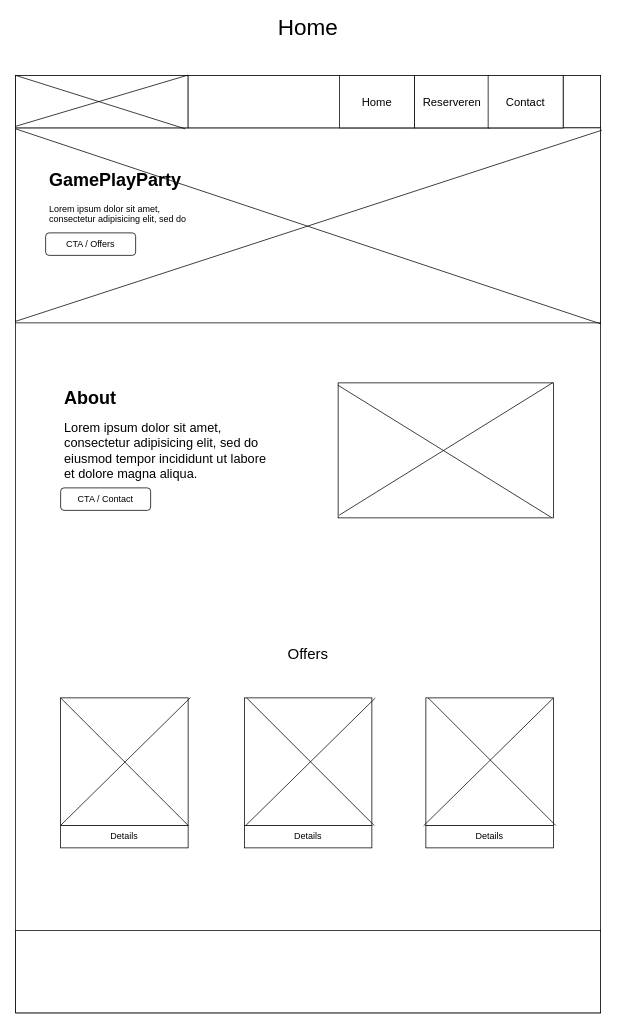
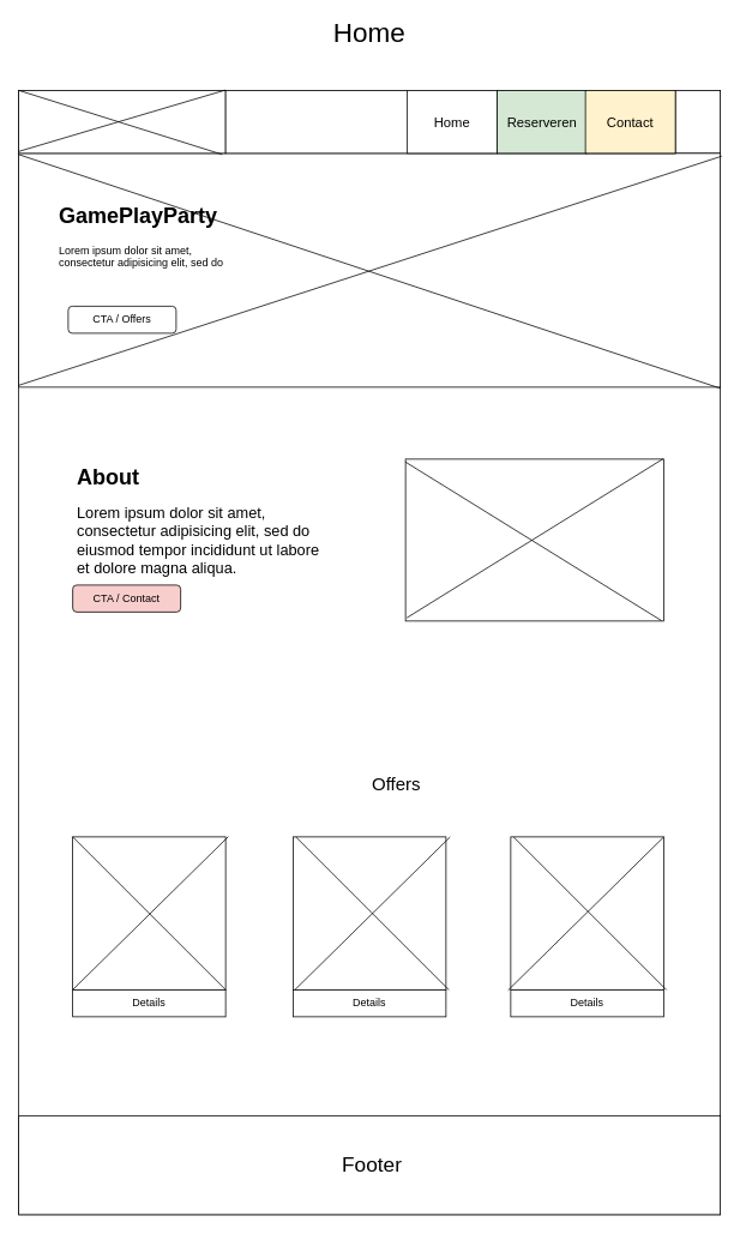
- <mxCell id="29" value="&lt;font style=&quot;font-size: 15px&quot;&gt;Reserveren&lt;/font&gt;" style="rounded=0;whiteSpace=wrap;html=1;" vertex="1" parent="1"><mxGeometry x="552" y="100" width="100" height="70" as="geometry" /></mxCell>
+ <mxCell id="29" value="&lt;font style=&quot;font-size: 15px&quot;&gt;Reserveren&lt;/font&gt;" style="rounded=0;whiteSpace=wrap;html=1;fillColor=#d5e8d4;" vertex="1" parent="1"><mxGeometry x="552" y="100" width="100" height="70" as="geometry" /></mxCell>
- <mxCell id="30" value="&lt;font style=&quot;font-size: 15px&quot;&gt;Contact&lt;/font&gt;" style="rounded=0;whiteSpace=wrap;html=1;" vertex="1" parent="1"><mxGeometry x="650" y="100" width="100" height="70" as="geometry" /></mxCell>
+ <mxCell id="30" value="&lt;font style=&quot;font-size: 15px&quot;&gt;Contact&lt;/font&gt;" style="rounded=0;whiteSpace=wrap;html=1;fillColor=#fff2cc;" vertex="1" parent="1"><mxGeometry x="650" y="100" width="100" height="70" as="geometry" /></mxCell>
- <mxCell id="8" value="CTA / Offers" style="rounded=1;whiteSpace=wrap;html=1;" vertex="1" parent="1"><mxGeometry x="60" y="310" width="120" height="30" as="geometry" /></mxCell>
+ <mxCell id="8" value="CTA / Offers" style="rounded=1;whiteSpace=wrap;html=1;" vertex="1" parent="1"><mxGeometry x="75" y="340" width="120" height="30" as="geometry" /></mxCell>
- <mxCell id="22" value="CTA / Contact" style="rounded=1;whiteSpace=wrap;html=1;" vertex="1" parent="1"><mxGeometry x="80" y="650" width="120" height="30" as="geometry" /></mxCell>
+ <mxCell id="22" value="CTA / Contact" style="rounded=1;whiteSpace=wrap;html=1;fillColor=#f8cecc;" vertex="1" parent="1"><mxGeometry x="80" y="650" width="120" height="30" as="geometry" /></mxCell>
- <mxCell id="12" value="&lt;font style=&quot;font-size: 20px&quot;&gt;Offers&lt;/font&gt;" style="text;html=1;strokeColor=none;fillColor=none;align=center;verticalAlign=middle;whiteSpace=wrap;rounded=0;" vertex="1" parent="1"><mxGeometry x="300" y="850" width="220" height="40" as="geometry" /></mxCell>
+ <mxCell id="12" value="&lt;font style=&quot;font-size: 20px&quot;&gt;Offers&lt;/font&gt;" style="text;html=1;strokeColor=none;fillColor=none;align=center;verticalAlign=middle;whiteSpace=wrap;rounded=0;" vertex="1" parent="1"><mxGeometry x="330" y="850" width="220" height="40" as="geometry" /></mxCell>
+ <mxCell id="31" value="&lt;font style=&quot;font-size: 23px&quot;&gt;Footer&lt;/font&gt;" style="text;html=1;strokeColor=none;fillColor=none;align=center;verticalAlign=middle;whiteSpace=wrap;rounded=0;" vertex="1" parent="1"><mxGeometry x="343" y="1285" width="140" height="20" as="geometry" /></mxCell>
